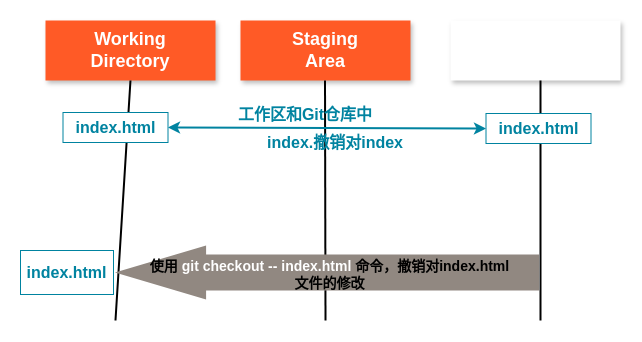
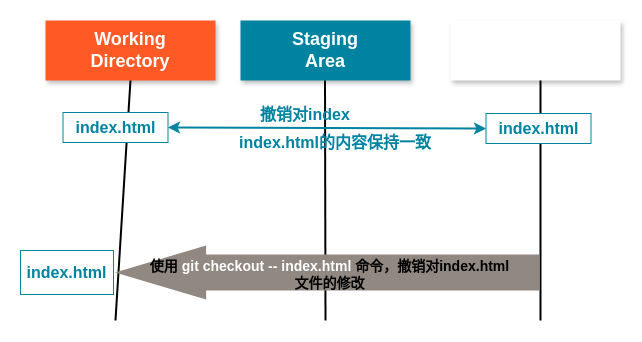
- <mxCell id="3" value="&lt;font color=&quot;#ffffff&quot;&gt;&lt;span style=&quot;font-size: 18px;&quot;&gt;&lt;b&gt;Staging&lt;br&gt;&lt;/b&gt;&lt;/span&gt;&lt;/font&gt;&lt;b&gt;&lt;font color=&quot;#ffffff&quot; style=&quot;font-size: 18px;&quot;&gt;Area&lt;/font&gt;&lt;/b&gt;" style="rounded=0;whiteSpace=wrap;html=1;fillColor=#ff5a26;shadow=1;strokeColor=none;" parent="1" vertex="1"><mxGeometry x="240" y="20" width="170" height="60" as="geometry" /></mxCell>
+ <mxCell id="3" value="&lt;font color=&quot;#ffffff&quot;&gt;&lt;span style=&quot;font-size: 18px;&quot;&gt;&lt;b&gt;Staging&lt;br&gt;&lt;/b&gt;&lt;/span&gt;&lt;/font&gt;&lt;b&gt;&lt;font color=&quot;#ffffff&quot; style=&quot;font-size: 18px;&quot;&gt;Area&lt;/font&gt;&lt;/b&gt;" style="rounded=0;whiteSpace=wrap;html=1;fillColor=#0083a0;shadow=1;strokeColor=none;" parent="1" vertex="1"><mxGeometry x="240" y="20" width="170" height="60" as="geometry" /></mxCell>
- <mxCell id="10" value="&lt;span style=&quot;font-size: 16px;&quot;&gt;&lt;b&gt;&lt;font color=&quot;#0083a0&quot;&gt;工作区和Git仓库中&lt;/font&gt;&lt;/b&gt;&lt;/span&gt;" style="text;html=1;strokeColor=none;fillColor=none;align=center;verticalAlign=middle;whiteSpace=wrap;rounded=0;" parent="1" vertex="1"><mxGeometry x="228" y="99" width="154" height="30" as="geometry" /></mxCell>
+ <mxCell id="10" value="&lt;span style=&quot;font-size: 16px;&quot;&gt;&lt;b&gt;&lt;font color=&quot;#0083a0&quot;&gt;撤销对index&lt;/font&gt;&lt;/b&gt;&lt;/span&gt;" style="text;html=1;strokeColor=none;fillColor=none;align=center;verticalAlign=middle;whiteSpace=wrap;rounded=0;" parent="1" vertex="1"><mxGeometry x="228" y="99" width="154" height="30" as="geometry" /></mxCell>
- <mxCell id="14" value="&lt;b&gt;&lt;font color=&quot;#0083a0&quot; style=&quot;font-size: 16px;&quot;&gt;index.撤销对index&lt;/font&gt;&lt;/b&gt;" style="text;html=1;strokeColor=none;fillColor=none;align=center;verticalAlign=middle;whiteSpace=wrap;rounded=0;" vertex="1" parent="1"><mxGeometry x="230" y="127" width="210" height="30" as="geometry" /></mxCell>
+ <mxCell id="14" value="&lt;b&gt;&lt;font color=&quot;#0083a0&quot; style=&quot;font-size: 16px;&quot;&gt;index.html的内容保持一致&lt;/font&gt;&lt;/b&gt;" style="text;html=1;strokeColor=none;fillColor=none;align=center;verticalAlign=middle;whiteSpace=wrap;rounded=0;" vertex="1" parent="1"><mxGeometry x="230" y="127" width="210" height="30" as="geometry" /></mxCell>
